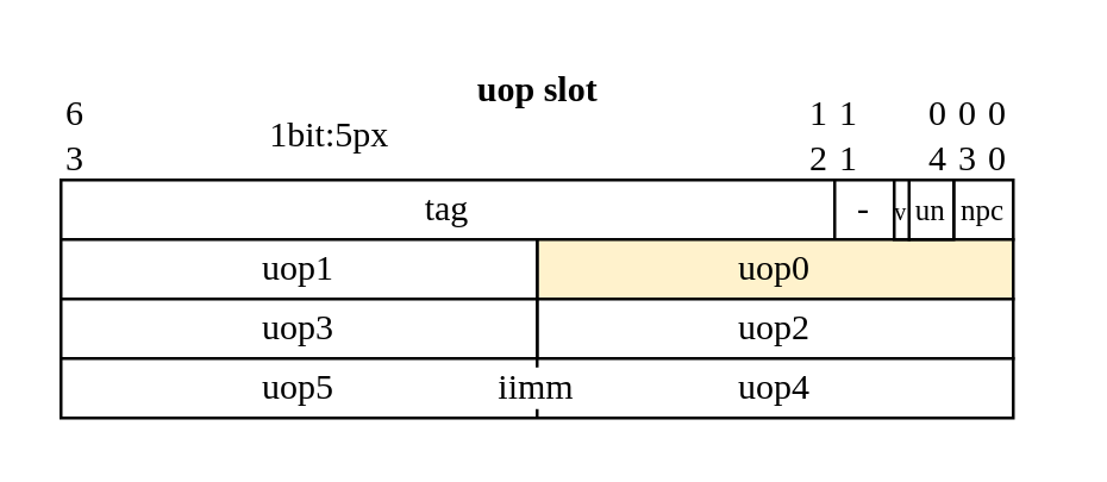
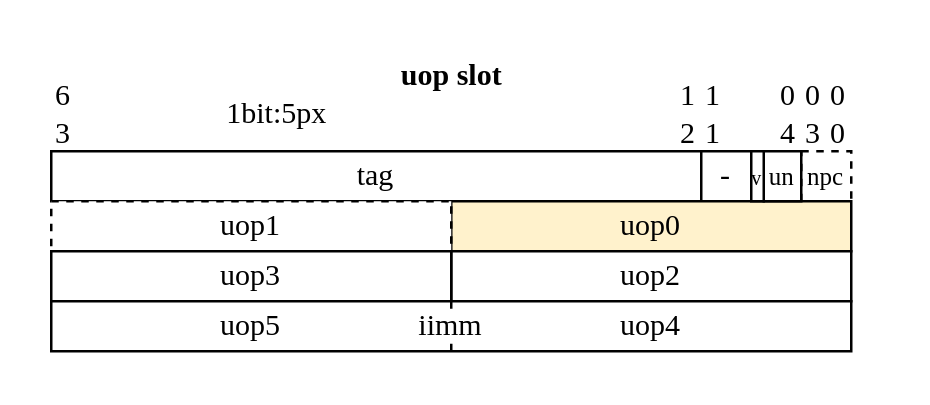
- <mxCell id="5" value="&lt;font style=&quot;font-size: 10px;&quot;&gt;npc&lt;/font&gt;" style="rounded=0;whiteSpace=wrap;html=1;fontFamily=mono;" parent="1" vertex="1"><mxGeometry x="320" y="60" width="20" height="20" as="geometry" /></mxCell>
+ <mxCell id="5" value="&lt;font style=&quot;font-size: 10px;&quot;&gt;npc&lt;/font&gt;" style="rounded=0;whiteSpace=wrap;html=1;fontFamily=mono;dashed=1;" parent="1" vertex="1"><mxGeometry x="320" y="60" width="20" height="20" as="geometry" /></mxCell>
- <mxCell id="13" value="uop1" style="rounded=0;whiteSpace=wrap;html=1;fontFamily=mono;" parent="1" vertex="1"><mxGeometry x="20" y="80" width="160" height="20" as="geometry" /></mxCell>
+ <mxCell id="13" value="uop1" style="rounded=0;whiteSpace=wrap;html=1;fontFamily=mono;dashed=1;" parent="1" vertex="1"><mxGeometry x="20" y="80" width="160" height="20" as="geometry" /></mxCell>
